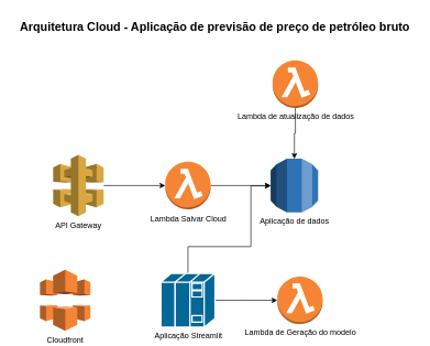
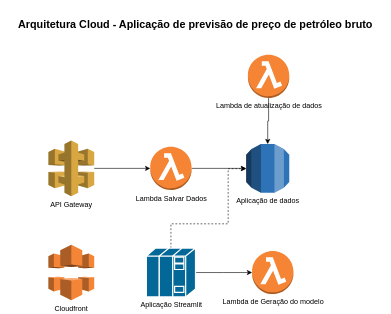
- <mxCell id="5" value="Lambda Salvar Cloud" style="outlineConnect=0;dashed=0;verticalLabelPosition=bottom;verticalAlign=top;align=center;html=1;shape=mxgraph.aws3.lambda_function;fillColor=#F58534;gradientColor=none;" vertex="1" parent="1"><mxGeometry x="250" y="244.5" width="69" height="72" as="geometry" /></mxCell>
+ <mxCell id="5" value="Lambda Salvar Dados" style="outlineConnect=0;dashed=0;verticalLabelPosition=bottom;verticalAlign=top;align=center;html=1;shape=mxgraph.aws3.lambda_function;fillColor=#F58534;gradientColor=none;" vertex="1" parent="1"><mxGeometry x="250" y="244.5" width="69" height="72" as="geometry" /></mxCell>
- <mxCell id="11" style="edgeStyle=orthogonalEdgeStyle;rounded=0;orthogonalLoop=1;jettySize=auto;html=1;" edge="1" parent="1" source="12" target="6"><mxGeometry relative="1" as="geometry"><Array as="points"><mxPoint x="285" y="373" /><mxPoint x="380" y="373" /><mxPoint x="380" y="281" /></Array></mxGeometry></mxCell>
+ <mxCell id="11" style="edgeStyle=orthogonalEdgeStyle;rounded=0;orthogonalLoop=1;jettySize=auto;html=1;dashed=1;" edge="1" parent="1" source="12" target="6"><mxGeometry relative="1" as="geometry"><Array as="points"><mxPoint x="285" y="373" /><mxPoint x="380" y="373" /><mxPoint x="380" y="281" /></Array></mxGeometry></mxCell>
- <mxCell id="13" value="Cloudfront" style="outlineConnect=0;dashed=0;verticalLabelPosition=bottom;verticalAlign=top;align=center;html=1;shape=mxgraph.aws3.cloudfront;fillColor=#F58536;gradientColor=none;" vertex="1" parent="1"><mxGeometry x="60" y="407.75" width="76.5" height="93" as="geometry" /></mxCell>
+ <mxCell id="13" value="Cloudfront" style="outlineConnect=0;dashed=0;verticalLabelPosition=bottom;verticalAlign=top;align=center;html=1;shape=mxgraph.aws3.cloudfront;fillColor=#F58536;gradientColor=none;" vertex="1" parent="1"><mxGeometry x="80" y="407.75" width="76.5" height="93" as="geometry" /></mxCell>
